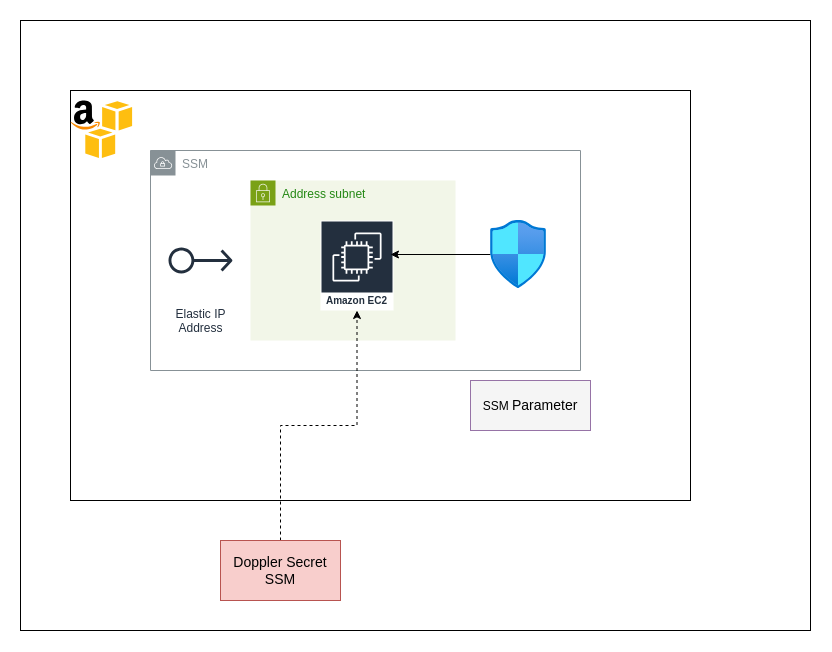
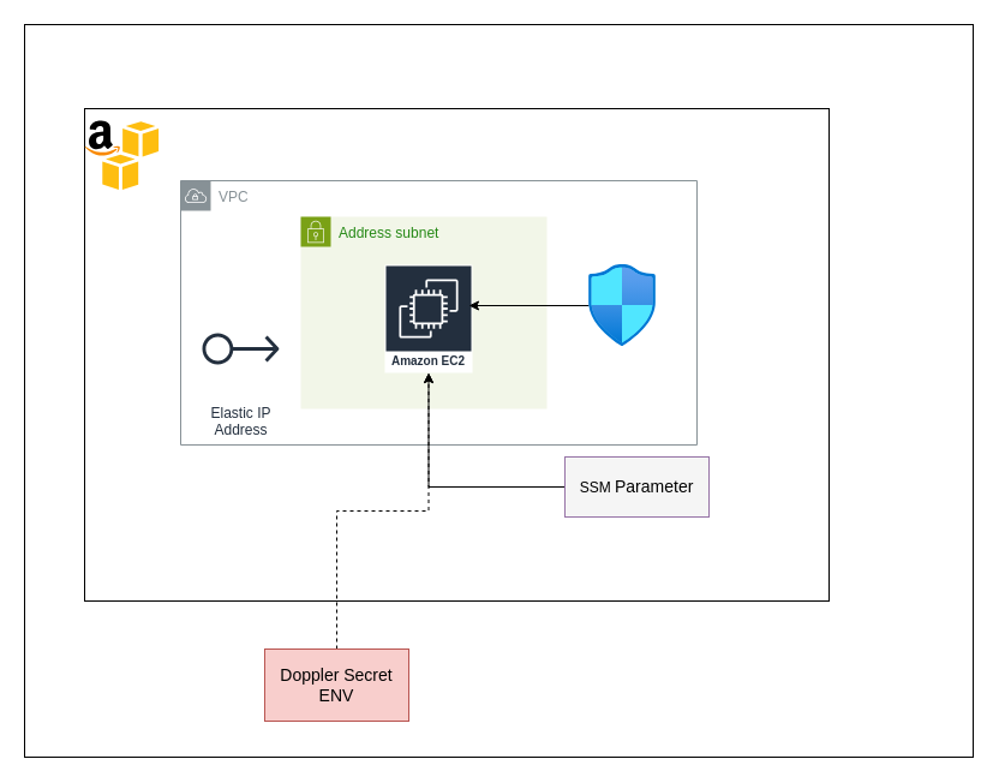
- <mxCell id="4" value="SSM" style="sketch=0;outlineConnect=0;gradientColor=none;html=1;whiteSpace=wrap;fontSize=12;fontStyle=0;shape=mxgraph.aws4.group;grIcon=mxgraph.aws4.group_vpc;strokeColor=#879196;fillColor=none;verticalAlign=top;align=left;spacingLeft=30;fontColor=#879196;dashed=0;" vertex="1" parent="1"><mxGeometry x="150" y="150" width="430" height="220" as="geometry" /></mxCell>
+ <mxCell id="4" value="VPC" style="sketch=0;outlineConnect=0;gradientColor=none;html=1;whiteSpace=wrap;fontSize=12;fontStyle=0;shape=mxgraph.aws4.group;grIcon=mxgraph.aws4.group_vpc;strokeColor=#879196;fillColor=none;verticalAlign=top;align=left;spacingLeft=30;fontColor=#879196;dashed=0;" vertex="1" parent="1"><mxGeometry x="150" y="150" width="430" height="220" as="geometry" /></mxCell>
- <mxCell id="9" value="Elastic IP&#10;Address" style="sketch=0;outlineConnect=0;fontColor=#232F3E;gradientColor=none;strokeColor=#232F3E;fillColor=#ffffff;dashed=0;verticalLabelPosition=bottom;verticalAlign=top;align=center;html=1;fontSize=12;fontStyle=0;aspect=fixed;shape=mxgraph.aws4.resourceIcon;resIcon=mxgraph.aws4.elastic_ip_address;" vertex="1" parent="1"><mxGeometry x="160" y="220" width="80" height="80" as="geometry" /></mxCell>
+ <mxCell id="9" value="Elastic IP&#10;Address" style="sketch=0;outlineConnect=0;fontColor=#232F3E;gradientColor=none;strokeColor=#232F3E;fillColor=#ffffff;dashed=0;verticalLabelPosition=bottom;verticalAlign=top;align=center;html=1;fontSize=12;fontStyle=0;aspect=fixed;shape=mxgraph.aws4.resourceIcon;resIcon=mxgraph.aws4.elastic_ip_address;" vertex="1" parent="1"><mxGeometry x="160" y="250" width="80" height="80" as="geometry" /></mxCell>
+ <mxCell id="12" style="edgeStyle=orthogonalEdgeStyle;rounded=0;orthogonalLoop=1;jettySize=auto;html=1;" edge="1" parent="1" source="13" target="6"><mxGeometry relative="1" as="geometry" /></mxCell>
- <mxCell id="11" value="&lt;font style=&quot;font-size: 14px;&quot;&gt;Doppler Secret SSM&lt;/font&gt;" style="rounded=0;whiteSpace=wrap;html=1;fillColor=#f8cecc;strokeColor=#b85450;" vertex="1" parent="1"><mxGeometry x="220" y="540" width="120" height="60" as="geometry" /></mxCell>
+ <mxCell id="11" value="&lt;font style=&quot;font-size: 14px;&quot;&gt;Doppler Secret ENV&lt;/font&gt;" style="rounded=0;whiteSpace=wrap;html=1;fillColor=#f8cecc;strokeColor=#b85450;" vertex="1" parent="1"><mxGeometry x="220" y="540" width="120" height="60" as="geometry" /></mxCell>
